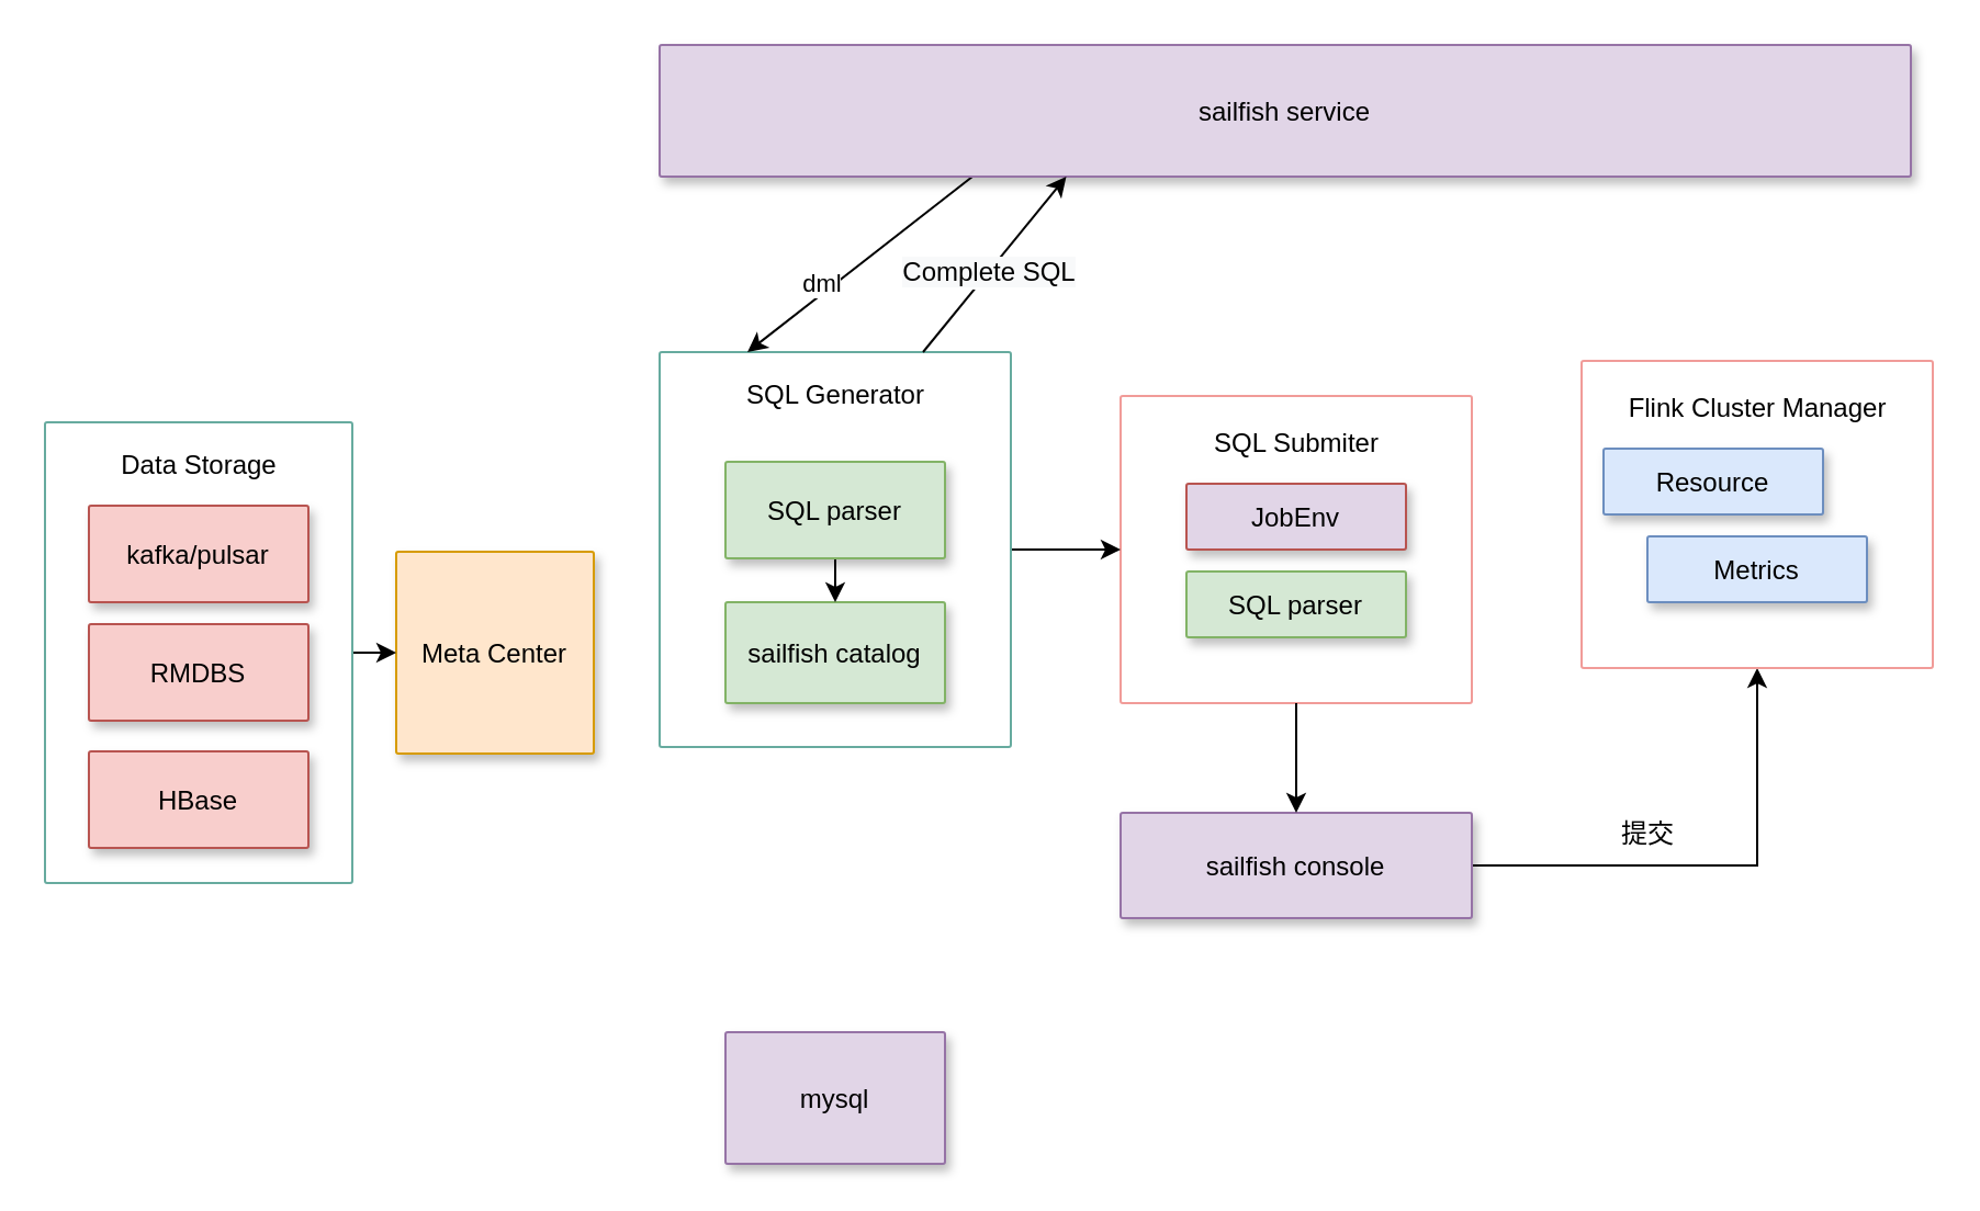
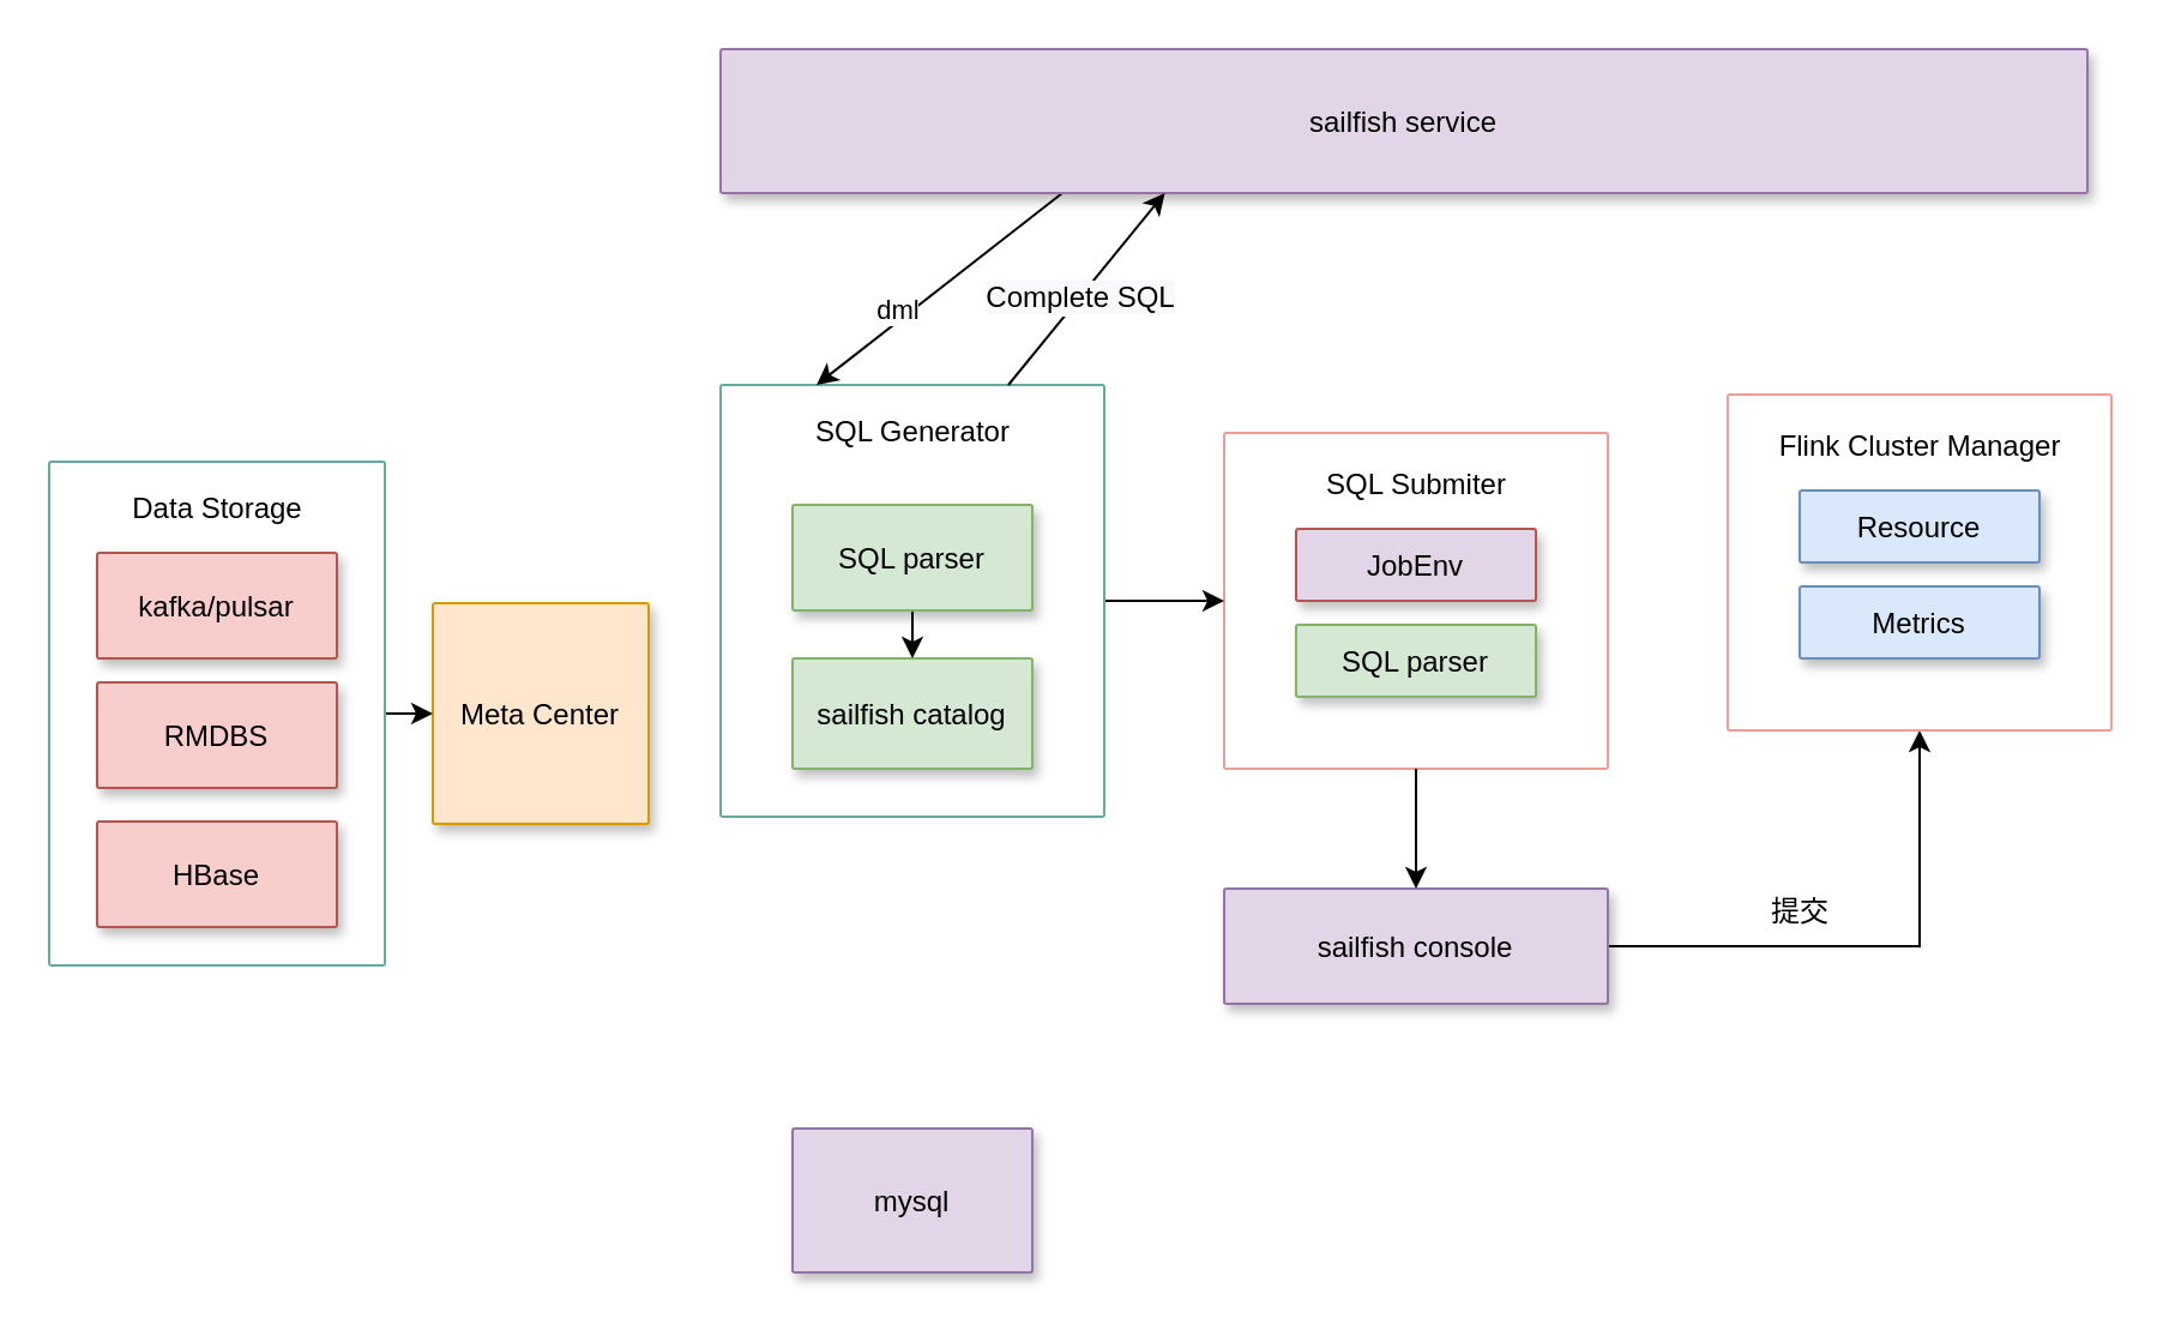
- <mxCell id="20" value="Resource" style="strokeColor=#6c8ebf;shadow=1;strokeWidth=1;rounded=1;absoluteArcSize=1;arcSize=2;fillColor=#dae8fc;" vertex="1" parent="1"><mxGeometry x="730" y="204" width="100" height="30" as="geometry" /></mxCell>
+ <mxCell id="20" value="Resource" style="strokeColor=#6c8ebf;shadow=1;strokeWidth=1;rounded=1;absoluteArcSize=1;arcSize=2;fillColor=#dae8fc;" vertex="1" parent="1"><mxGeometry x="750" y="204" width="100" height="30" as="geometry" /></mxCell>
